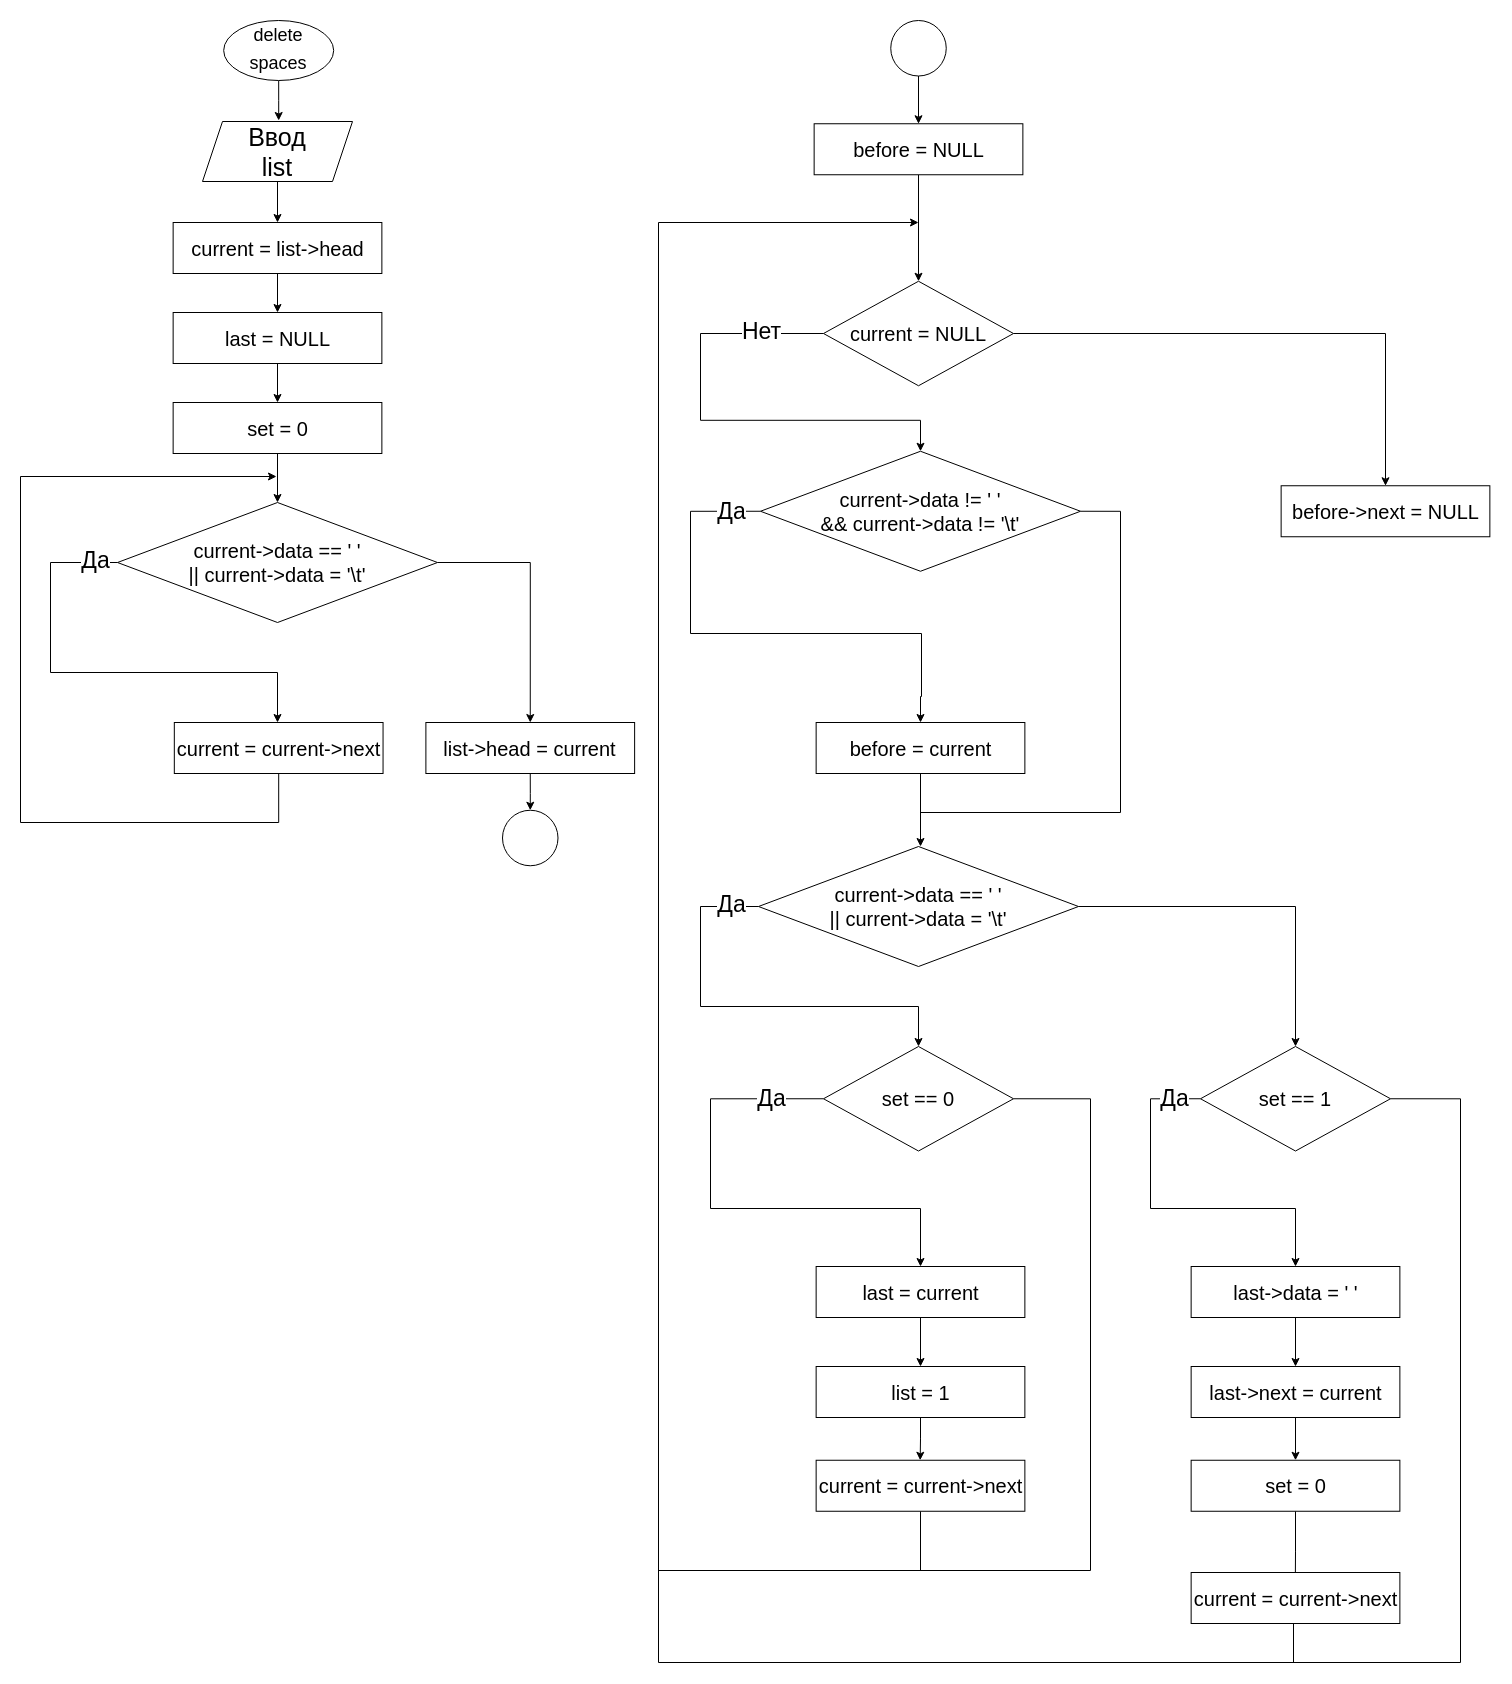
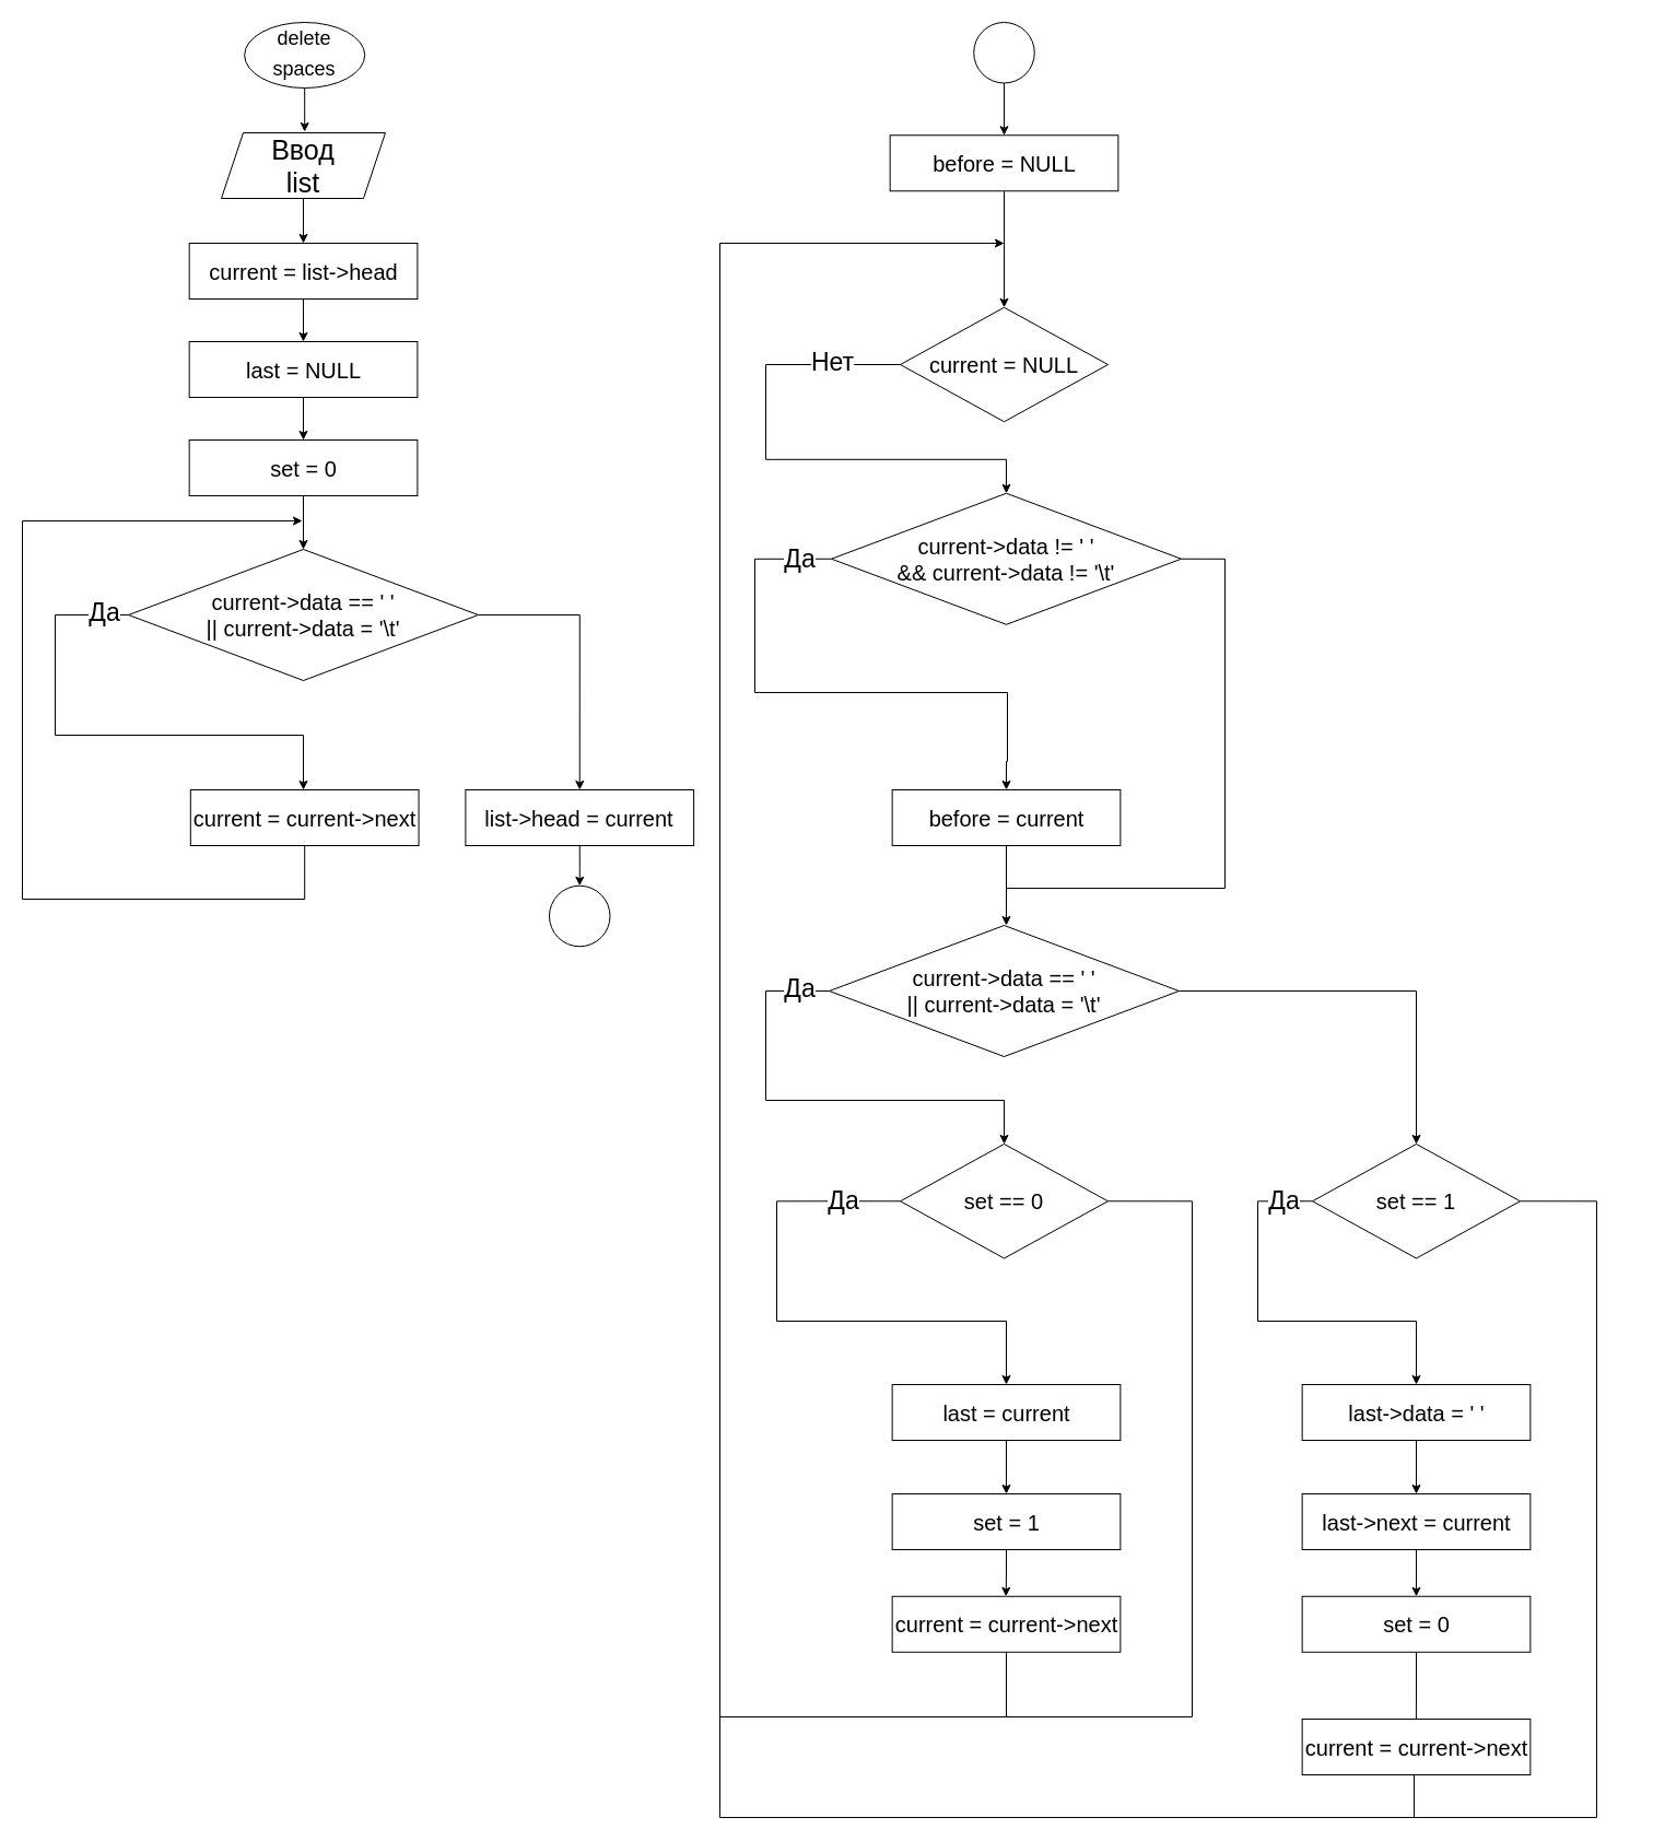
- <mxCell id="26" style="edgeStyle=orthogonalEdgeStyle;rounded=0;orthogonalLoop=1;jettySize=auto;html=1;exitX=1;exitY=0.5;exitDx=0;exitDy=0;entryX=0.5;entryY=0;entryDx=0;entryDy=0;" edge="1" parent="1" source="27" target="61"><mxGeometry relative="1" as="geometry"><mxPoint x="1385" y="445.13" as="targetPoint" /></mxGeometry></mxCell>
- <mxCell id="61" value="before-&amp;gt;next = NULL" style="rounded=0;whiteSpace=wrap;html=1;fontSize=20;" vertex="1" parent="1"><mxGeometry x="1280.63" y="485.25" width="208.73" height="51" as="geometry" /></mxCell>
- <mxCell id="43" value="list = 1" style="rounded=0;whiteSpace=wrap;html=1;fontSize=20;" vertex="1" parent="1"><mxGeometry x="815.64" y="1366" width="208.73" height="51" as="geometry" /></mxCell>
+ <mxCell id="43" value="set = 1" style="rounded=0;whiteSpace=wrap;html=1;fontSize=20;" vertex="1" parent="1"><mxGeometry x="815.64" y="1366" width="208.73" height="51" as="geometry" /></mxCell>
